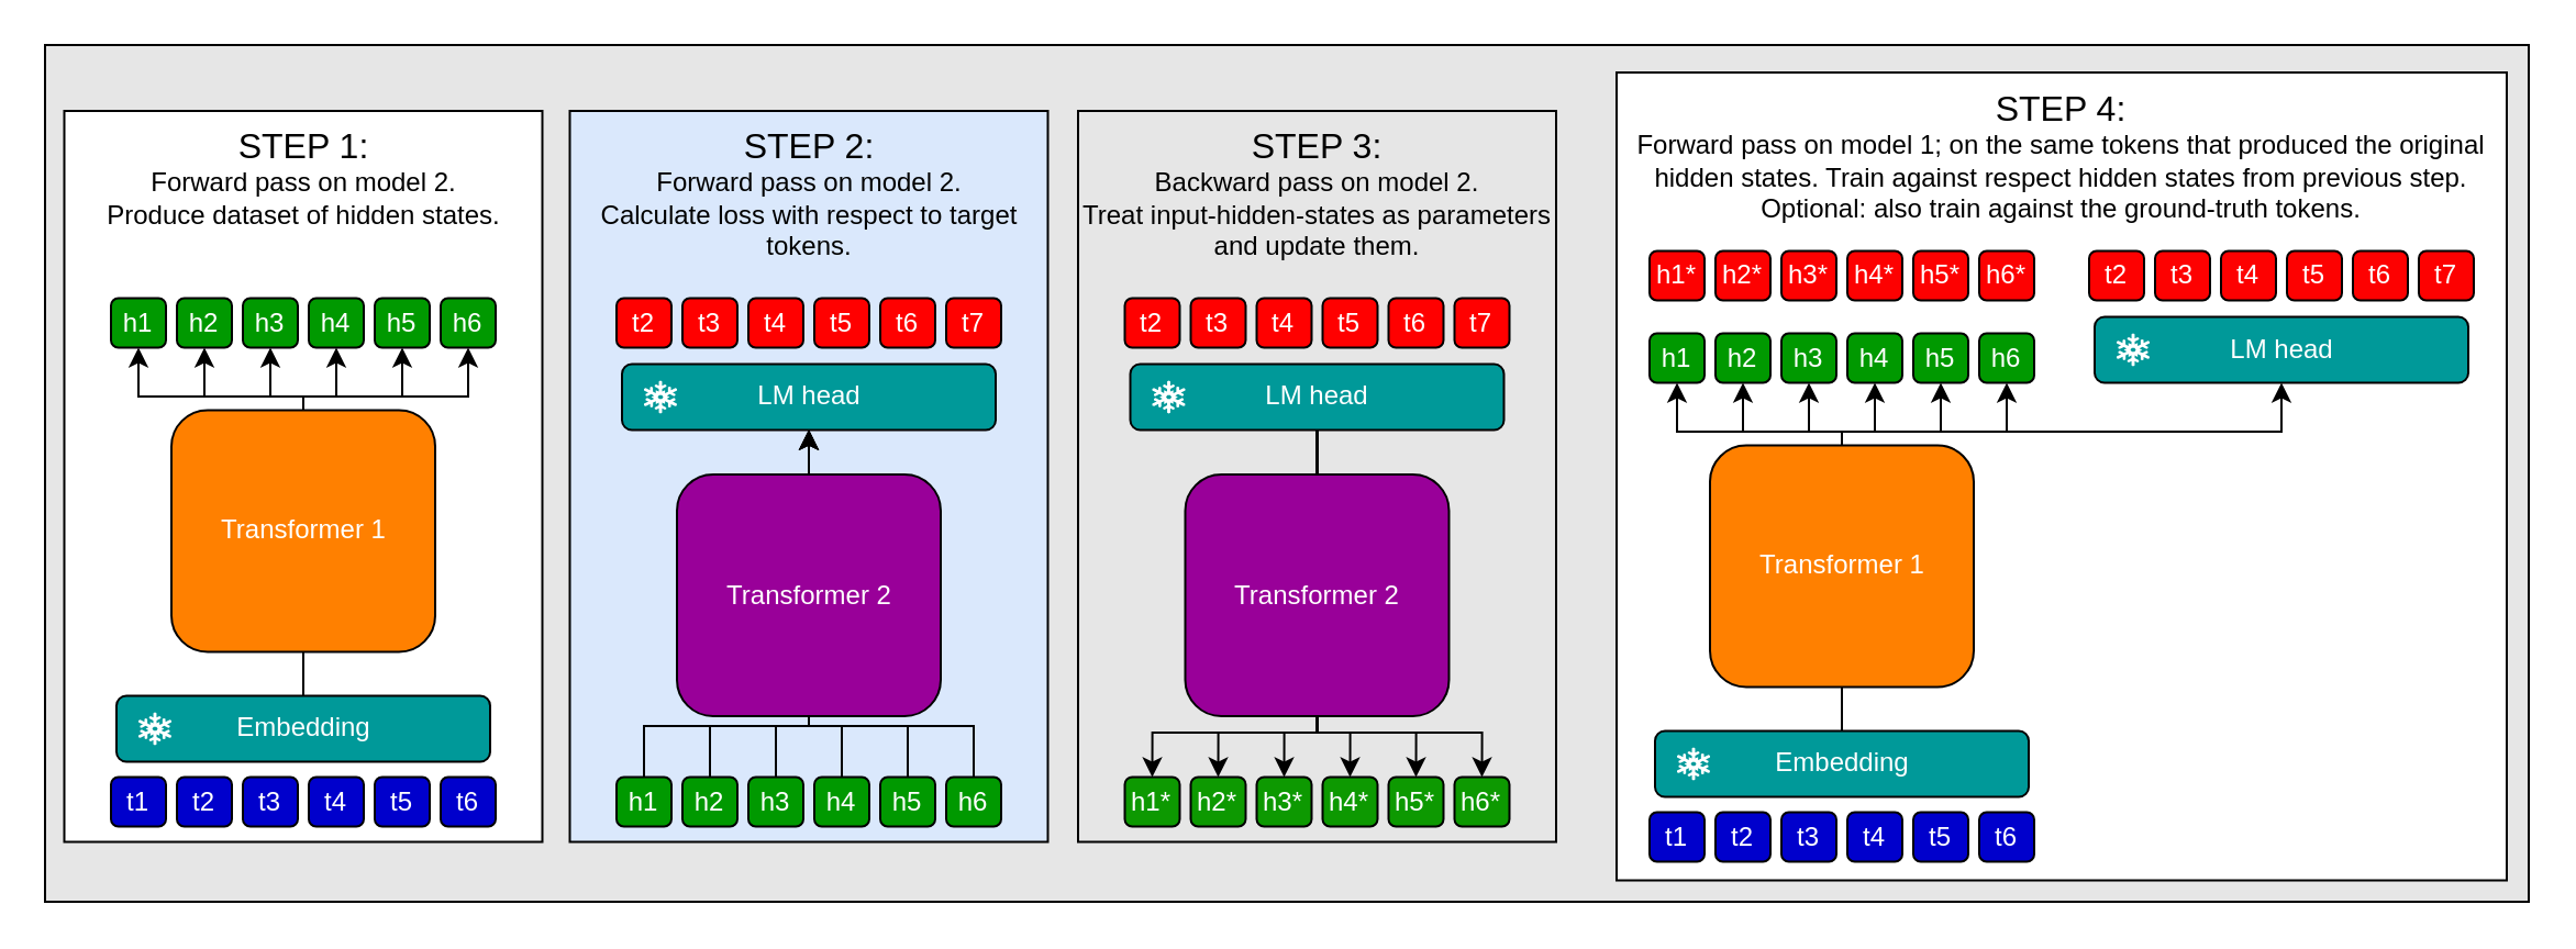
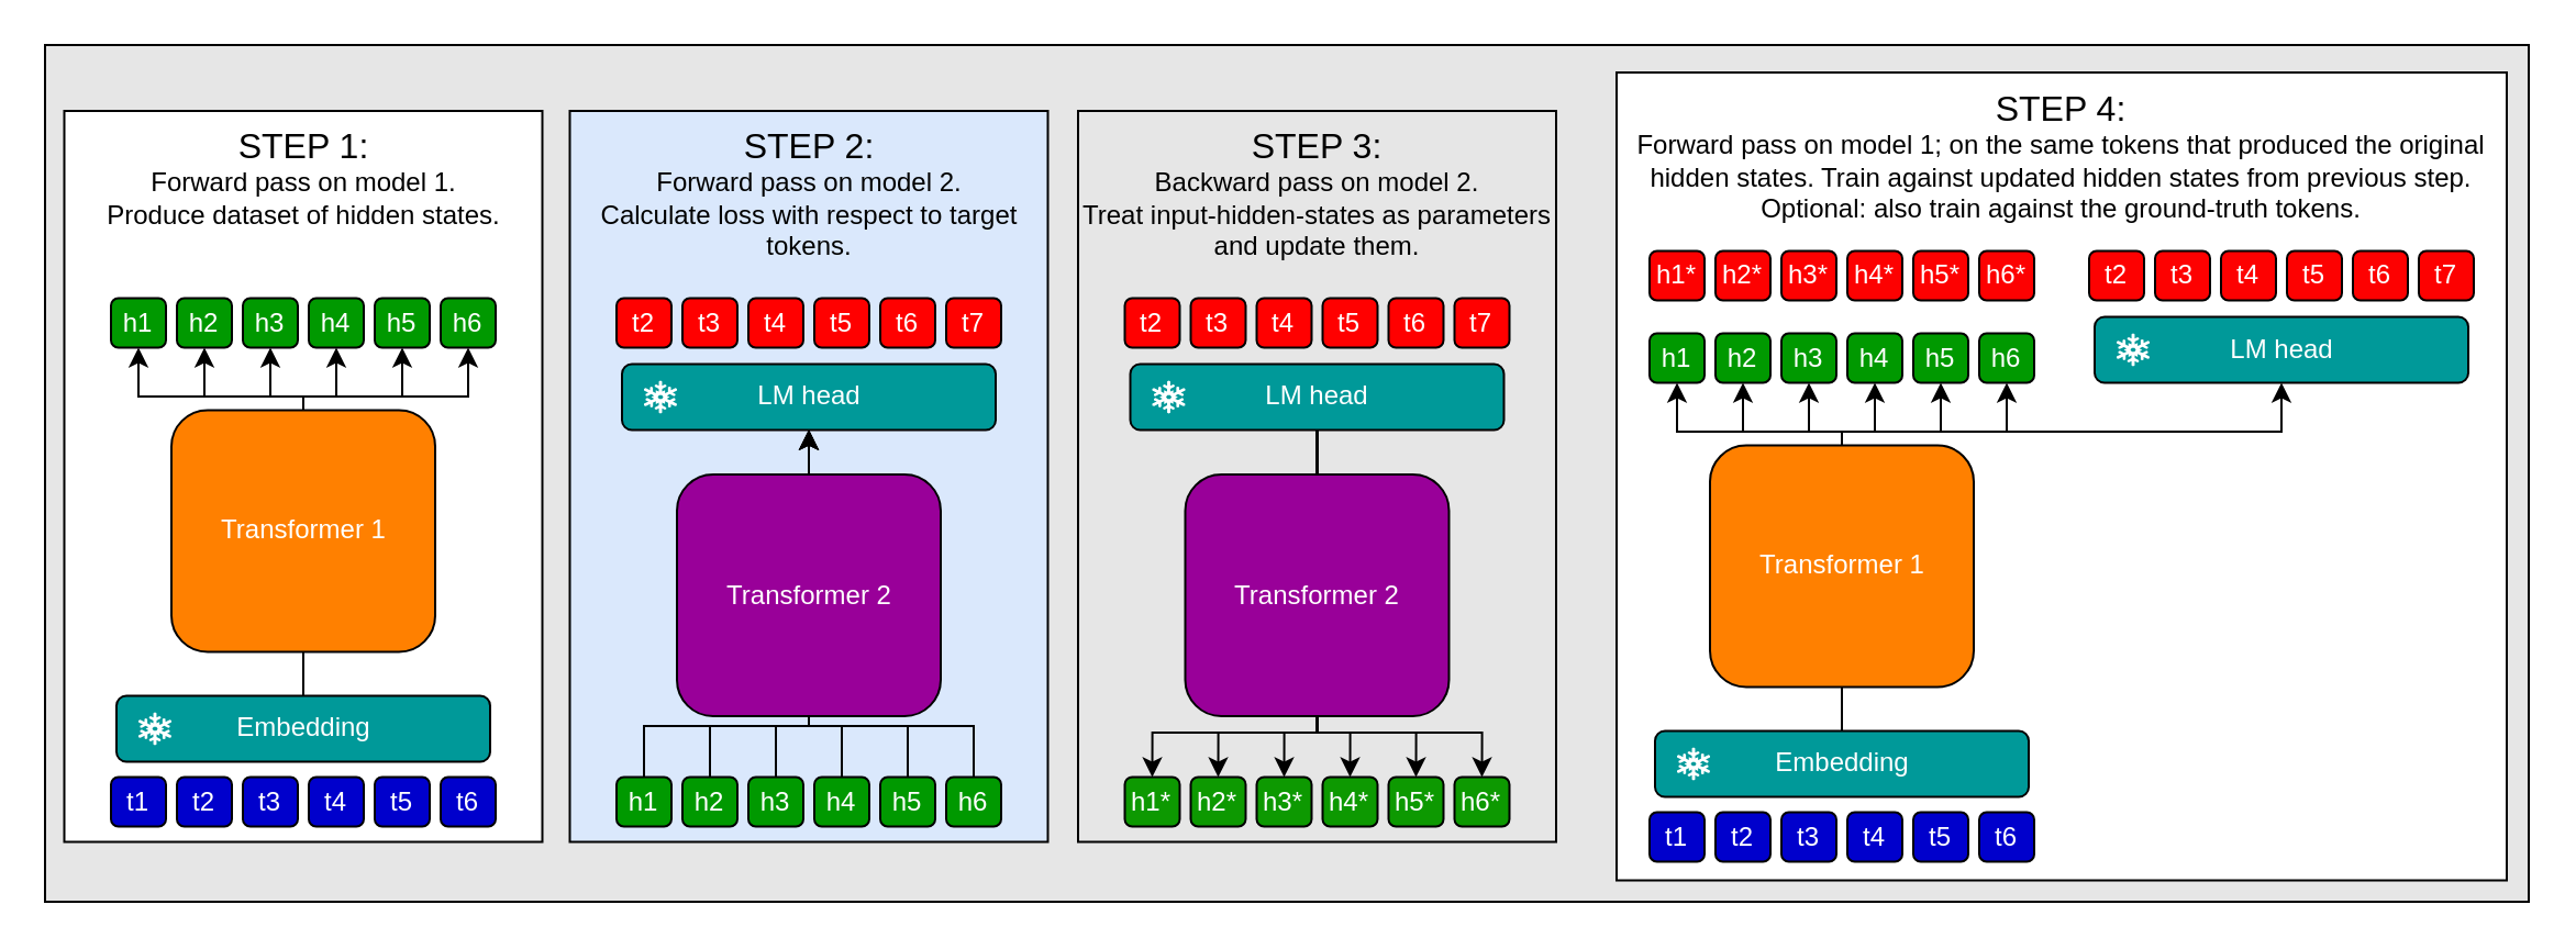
- <mxCell id="3" value="&lt;font style=&quot;font-size: 16px;&quot;&gt;STEP 4:&lt;/font&gt;&lt;div&gt;Forward pass on model 1; on the same tokens that produced the original hidden states. Train against respect hidden states from previous step.&lt;/div&gt;&lt;div&gt;Optional: also train against the ground-truth tokens.&lt;/div&gt;" style="rounded=0;whiteSpace=wrap;html=1;fillColor=#FFFFFF;verticalAlign=top;" parent="1" vertex="1"><mxGeometry x="735" y="32.51" width="405" height="367.75" as="geometry" /></mxCell>
+ <mxCell id="3" value="&lt;font style=&quot;font-size: 16px;&quot;&gt;STEP 4:&lt;/font&gt;&lt;div&gt;Forward pass on model 1; on the same tokens that produced the original hidden states. Train against updated hidden states from previous step.&lt;/div&gt;&lt;div&gt;Optional: also train against the ground-truth tokens.&lt;/div&gt;" style="rounded=0;whiteSpace=wrap;html=1;fillColor=#FFFFFF;verticalAlign=top;" parent="1" vertex="1"><mxGeometry x="735" y="32.51" width="405" height="367.75" as="geometry" /></mxCell>
- <mxCell id="6" value="&lt;font style=&quot;font-size: 16px;&quot;&gt;STEP 1:&lt;/font&gt;&lt;div&gt;Forward pass on model 2.&lt;/div&gt;&lt;div&gt;Produce dataset of hidden states.&lt;/div&gt;" style="rounded=0;whiteSpace=wrap;html=1;fillColor=#FFFFFF;verticalAlign=top;" parent="1" vertex="1"><mxGeometry x="28.75" y="50" width="217.5" height="332.75" as="geometry" /></mxCell>
+ <mxCell id="6" value="&lt;font style=&quot;font-size: 16px;&quot;&gt;STEP 1:&lt;/font&gt;&lt;div&gt;Forward pass on model 1.&lt;/div&gt;&lt;div&gt;Produce dataset of hidden states.&lt;/div&gt;" style="rounded=0;whiteSpace=wrap;html=1;fillColor=#FFFFFF;verticalAlign=top;" parent="1" vertex="1"><mxGeometry x="28.75" y="50" width="217.5" height="332.75" as="geometry" /></mxCell>
